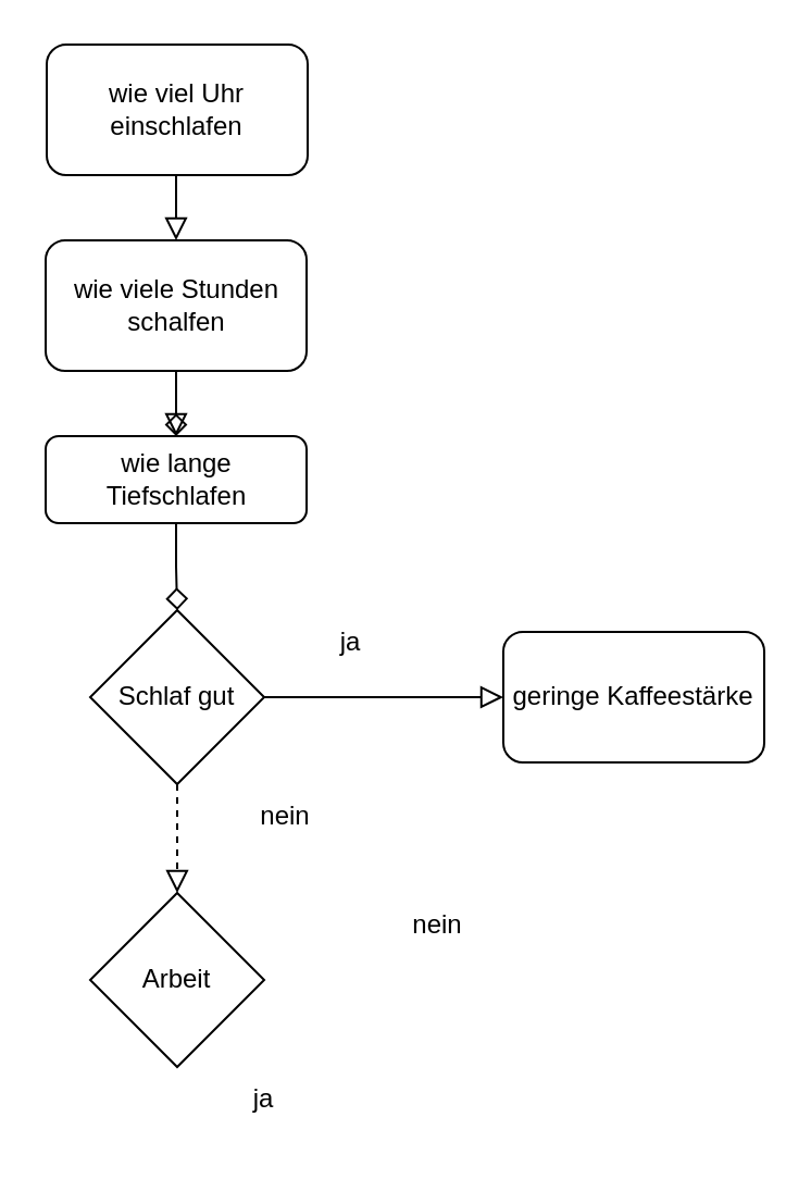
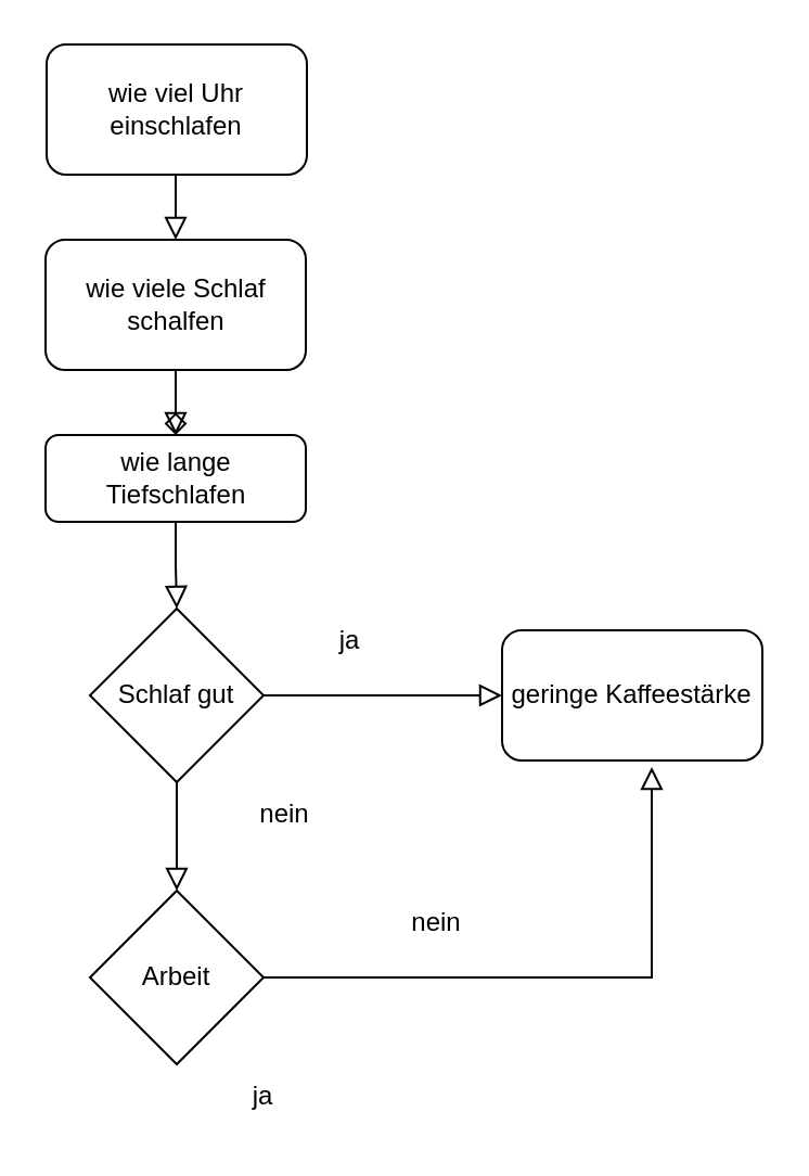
- <mxCell id="5" value="wie viele Stunden schalfen" style="rounded=1;whiteSpace=wrap;html=1;" vertex="1" parent="1"><mxGeometry x="20.5" y="110" width="120" height="60" as="geometry" /></mxCell>
+ <mxCell id="5" value="wie viele Schlaf schalfen" style="rounded=1;whiteSpace=wrap;html=1;" vertex="1" parent="1"><mxGeometry x="20.5" y="110" width="120" height="60" as="geometry" /></mxCell>
- <mxCell id="9" value="" style="rounded=0;html=1;jettySize=auto;orthogonalLoop=1;fontSize=11;endArrow=diamond;endFill=0;endSize=8;strokeWidth=1;shadow=0;labelBackgroundColor=none;edgeStyle=orthogonalEdgeStyle;exitX=0.5;exitY=1;exitDx=0;exitDy=0;entryX=0.5;entryY=0;entryDx=0;entryDy=0;" edge="1" parent="1" source="2" target="7"><mxGeometry relative="1" as="geometry"><mxPoint x="90.5" y="180" as="sourcePoint" /><mxPoint x="91" y="270" as="targetPoint" /><Array as="points"><mxPoint x="81" y="260" /><mxPoint x="81" y="260" /></Array></mxGeometry></mxCell>
+ <mxCell id="9" value="" style="rounded=0;html=1;jettySize=auto;orthogonalLoop=1;fontSize=11;endArrow=block;endFill=0;endSize=8;strokeWidth=1;shadow=0;labelBackgroundColor=none;edgeStyle=orthogonalEdgeStyle;exitX=0.5;exitY=1;exitDx=0;exitDy=0;entryX=0.5;entryY=0;entryDx=0;entryDy=0;" edge="1" parent="1" source="2" target="7"><mxGeometry relative="1" as="geometry"><mxPoint x="90.5" y="180" as="sourcePoint" /><mxPoint x="91" y="270" as="targetPoint" /><Array as="points"><mxPoint x="81" y="260" /><mxPoint x="81" y="260" /></Array></mxGeometry></mxCell>
- <mxCell id="13" value="" style="rounded=0;html=1;jettySize=auto;orthogonalLoop=1;fontSize=11;endArrow=block;endFill=0;endSize=8;strokeWidth=1;shadow=0;labelBackgroundColor=none;edgeStyle=orthogonalEdgeStyle;exitX=0.5;exitY=1;exitDx=0;exitDy=0;entryX=0.5;entryY=0;entryDx=0;entryDy=0;dashed=1;" edge="1" parent="1" source="7" target="11"><mxGeometry relative="1" as="geometry"><mxPoint x="100.5" y="260" as="sourcePoint" /><mxPoint x="101" y="300" as="targetPoint" /><Array as="points"><mxPoint x="81" y="390" /><mxPoint x="81" y="390" /></Array></mxGeometry></mxCell>
+ <mxCell id="13" value="" style="rounded=0;html=1;jettySize=auto;orthogonalLoop=1;fontSize=11;endArrow=block;endFill=0;endSize=8;strokeWidth=1;shadow=0;labelBackgroundColor=none;edgeStyle=orthogonalEdgeStyle;exitX=0.5;exitY=1;exitDx=0;exitDy=0;entryX=0.5;entryY=0;entryDx=0;entryDy=0;" edge="1" parent="1" source="7" target="11"><mxGeometry relative="1" as="geometry"><mxPoint x="100.5" y="260" as="sourcePoint" /><mxPoint x="101" y="300" as="targetPoint" /><Array as="points"><mxPoint x="81" y="390" /><mxPoint x="81" y="390" /></Array></mxGeometry></mxCell>
+ <mxCell id="17" value="" style="rounded=0;html=1;jettySize=auto;orthogonalLoop=1;fontSize=11;endArrow=block;endFill=0;endSize=8;strokeWidth=1;shadow=0;labelBackgroundColor=none;edgeStyle=orthogonalEdgeStyle;exitX=1;exitY=0.5;exitDx=0;exitDy=0;entryX=0.575;entryY=1.05;entryDx=0;entryDy=0;entryPerimeter=0;" edge="1" parent="1" source="11" target="10"><mxGeometry relative="1" as="geometry"><mxPoint x="131" y="330" as="sourcePoint" /><mxPoint x="241" y="330" as="targetPoint" /><Array as="points" /></mxGeometry></mxCell>
